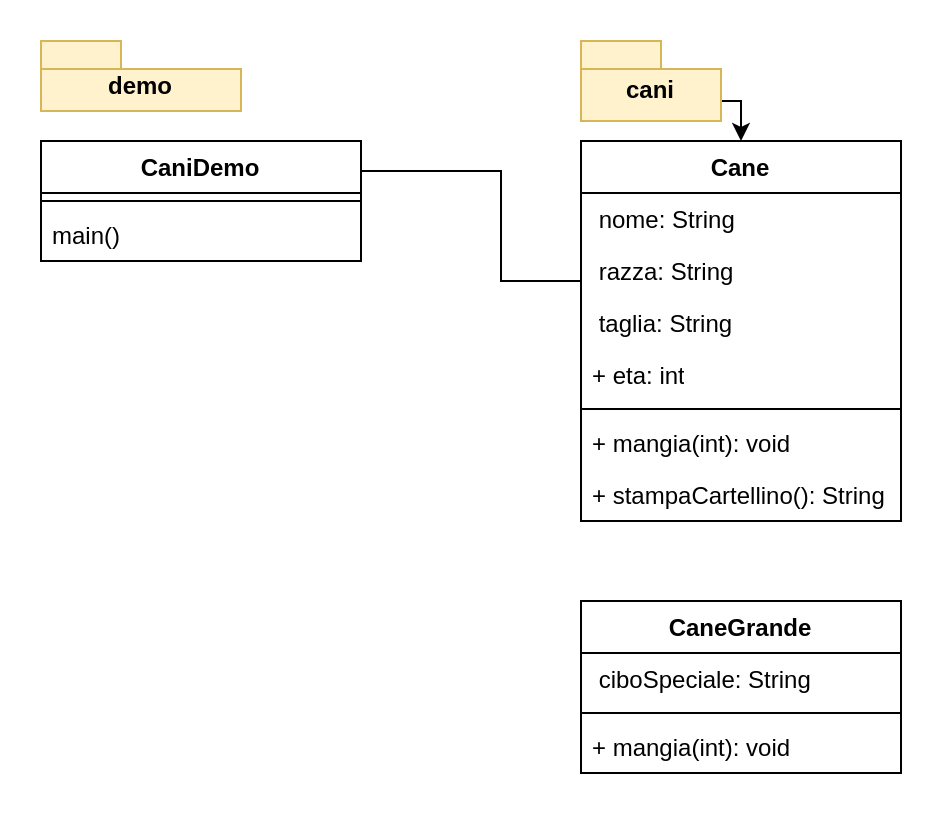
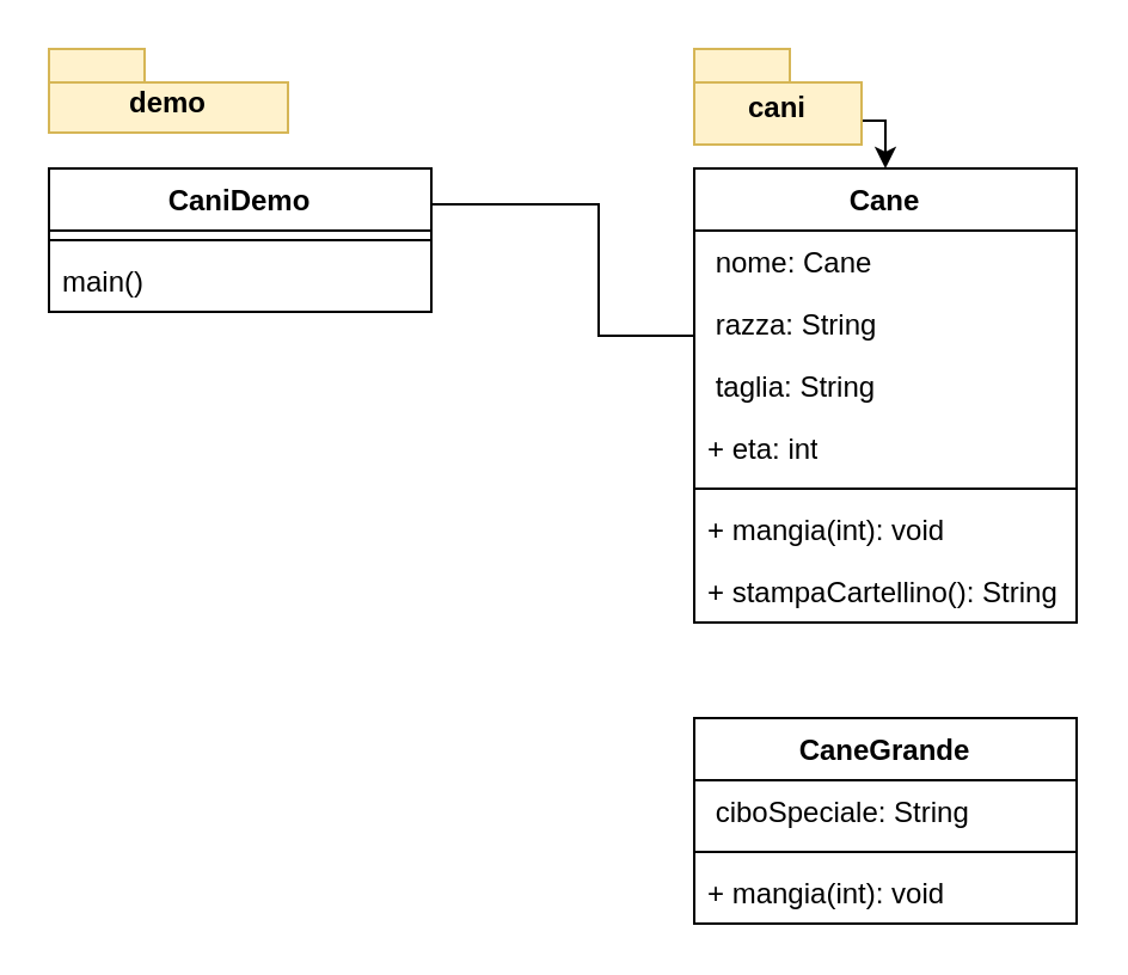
- <mxCell id="4" value="&amp;nbsp;nome: String" style="text;strokeColor=none;fillColor=none;align=left;verticalAlign=top;spacingLeft=4;spacingRight=4;overflow=hidden;rotatable=0;points=[[0,0.5],[1,0.5]];portConstraint=eastwest;whiteSpace=wrap;html=1;" parent="3" vertex="1"><mxGeometry y="26" width="160" height="26" as="geometry" /></mxCell>
+ <mxCell id="4" value="&amp;nbsp;nome: Cane" style="text;strokeColor=none;fillColor=none;align=left;verticalAlign=top;spacingLeft=4;spacingRight=4;overflow=hidden;rotatable=0;points=[[0,0.5],[1,0.5]];portConstraint=eastwest;whiteSpace=wrap;html=1;" parent="3" vertex="1"><mxGeometry y="26" width="160" height="26" as="geometry" /></mxCell>
